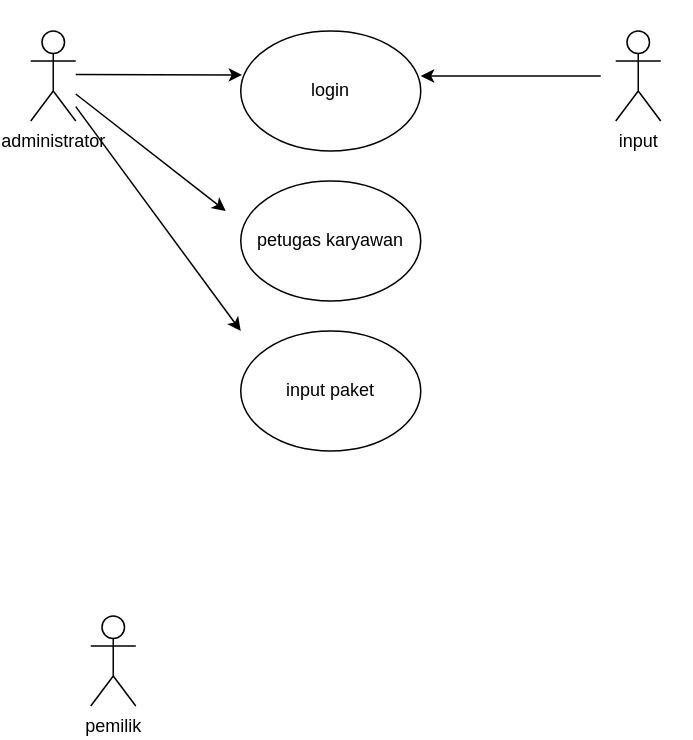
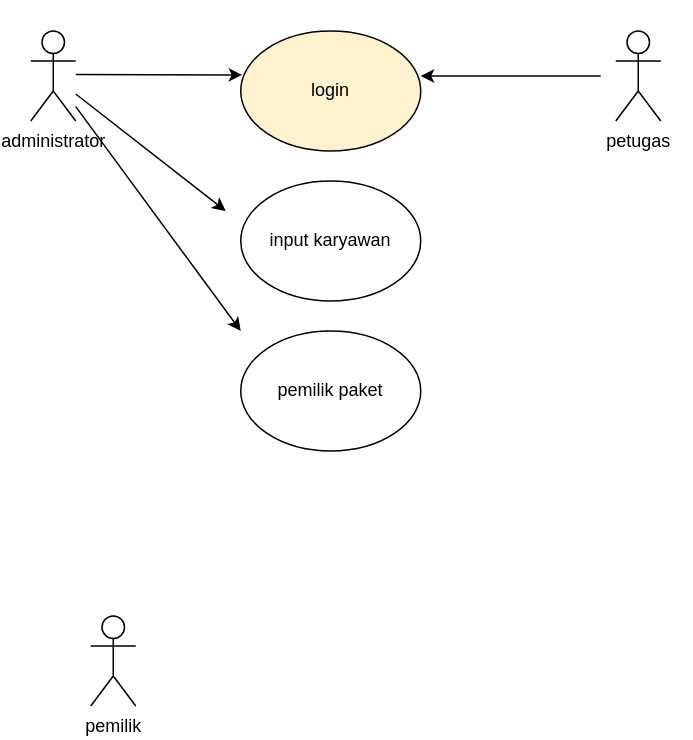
- <mxCell id="9" value="login" style="ellipse;whiteSpace=wrap;html=1;" vertex="1" parent="1"><mxGeometry x="160" y="20" width="120" height="80" as="geometry" /></mxCell>
+ <mxCell id="9" value="login" style="ellipse;whiteSpace=wrap;html=1;fillColor=#fff2cc;" vertex="1" parent="1"><mxGeometry x="160" y="20" width="120" height="80" as="geometry" /></mxCell>
- <mxCell id="7" value="input" style="shape=umlActor;verticalLabelPosition=bottom;verticalAlign=top;html=1;outlineConnect=0;" vertex="1" parent="1"><mxGeometry x="410" y="20" width="30" height="60" as="geometry" /></mxCell>
+ <mxCell id="7" value="petugas" style="shape=umlActor;verticalLabelPosition=bottom;verticalAlign=top;html=1;outlineConnect=0;" vertex="1" parent="1"><mxGeometry x="410" y="20" width="30" height="60" as="geometry" /></mxCell>
- <mxCell id="10" value="petugas karyawan" style="ellipse;whiteSpace=wrap;html=1;" vertex="1" parent="1"><mxGeometry x="160" y="120" width="120" height="80" as="geometry" /></mxCell>
+ <mxCell id="10" value="input karyawan" style="ellipse;whiteSpace=wrap;html=1;" vertex="1" parent="1"><mxGeometry x="160" y="120" width="120" height="80" as="geometry" /></mxCell>
- <mxCell id="11" value="input paket" style="ellipse;whiteSpace=wrap;html=1;" vertex="1" parent="1"><mxGeometry x="160" y="220" width="120" height="80" as="geometry" /></mxCell>
+ <mxCell id="11" value="pemilik paket" style="ellipse;whiteSpace=wrap;html=1;" vertex="1" parent="1"><mxGeometry x="160" y="220" width="120" height="80" as="geometry" /></mxCell>
